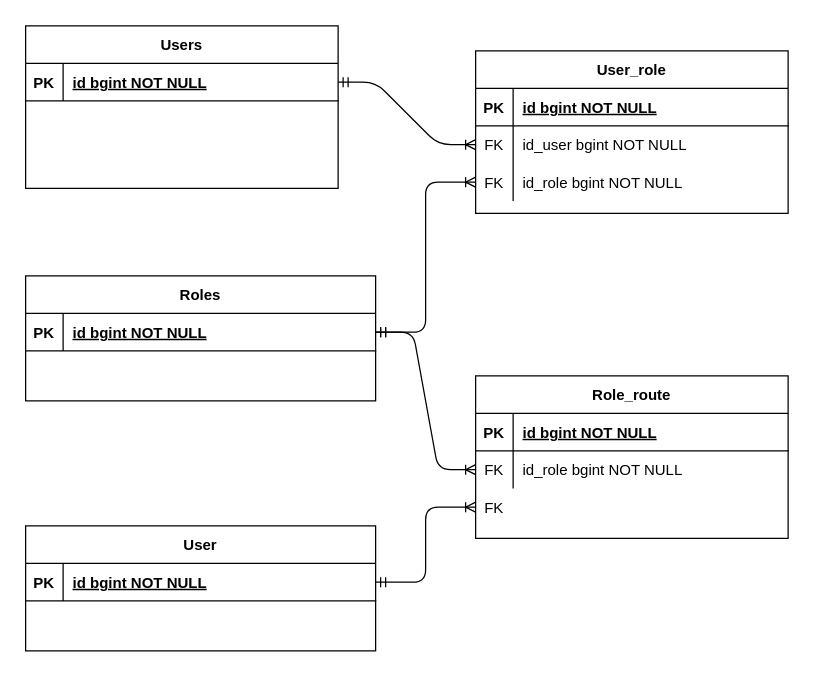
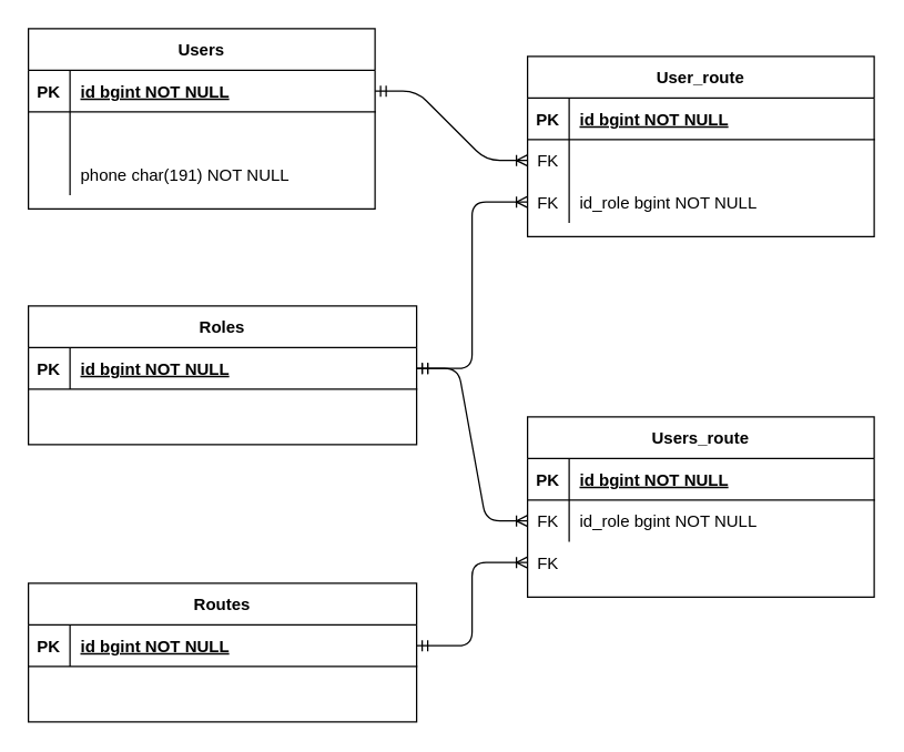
- <mxCell id="36" value="User_role" style="shape=table;startSize=30;container=1;collapsible=1;childLayout=tableLayout;fixedRows=1;rowLines=0;fontStyle=1;align=center;resizeLast=1;" vertex="1" parent="1"><mxGeometry x="380" y="40" width="250" height="130" as="geometry" /></mxCell>
+ <mxCell id="36" value="User_route" style="shape=table;startSize=30;container=1;collapsible=1;childLayout=tableLayout;fixedRows=1;rowLines=0;fontStyle=1;align=center;resizeLast=1;" vertex="1" parent="1"><mxGeometry x="380" y="40" width="250" height="130" as="geometry" /></mxCell>
- <mxCell id="42" value="id_user bgint NOT NULL" style="shape=partialRectangle;overflow=hidden;connectable=0;fillColor=none;top=0;left=0;bottom=0;right=0;align=left;spacingLeft=6;" vertex="1" parent="40"><mxGeometry x="30" width="220" height="30" as="geometry" /></mxCell>
+ <mxCell id="10" value="phone char(191) NOT NULL" style="shape=partialRectangle;overflow=hidden;connectable=0;fillColor=none;top=0;left=0;bottom=0;right=0;align=left;spacingLeft=6;" vertex="1" parent="8"><mxGeometry x="30" width="220" height="30" as="geometry" /></mxCell>
- <mxCell id="15" value="Role_route" style="shape=table;startSize=30;container=1;collapsible=1;childLayout=tableLayout;fixedRows=1;rowLines=0;fontStyle=1;align=center;resizeLast=1;" vertex="1" parent="1"><mxGeometry x="380" y="300" width="250" height="130" as="geometry" /></mxCell>
+ <mxCell id="15" value="Users_route" style="shape=table;startSize=30;container=1;collapsible=1;childLayout=tableLayout;fixedRows=1;rowLines=0;fontStyle=1;align=center;resizeLast=1;" vertex="1" parent="1"><mxGeometry x="380" y="300" width="250" height="130" as="geometry" /></mxCell>
- <mxCell id="30" value="User" style="shape=table;startSize=30;container=1;collapsible=1;childLayout=tableLayout;fixedRows=1;rowLines=0;fontStyle=1;align=center;resizeLast=1;" vertex="1" parent="1"><mxGeometry x="20" y="420" width="280" height="100" as="geometry" /></mxCell>
+ <mxCell id="30" value="Routes" style="shape=table;startSize=30;container=1;collapsible=1;childLayout=tableLayout;fixedRows=1;rowLines=0;fontStyle=1;align=center;resizeLast=1;" vertex="1" parent="1"><mxGeometry x="20" y="420" width="280" height="100" as="geometry" /></mxCell>
